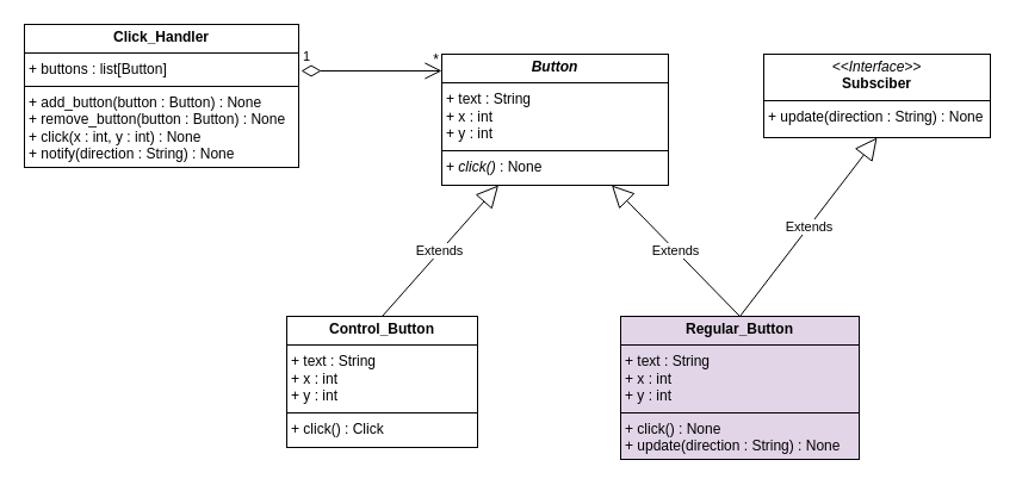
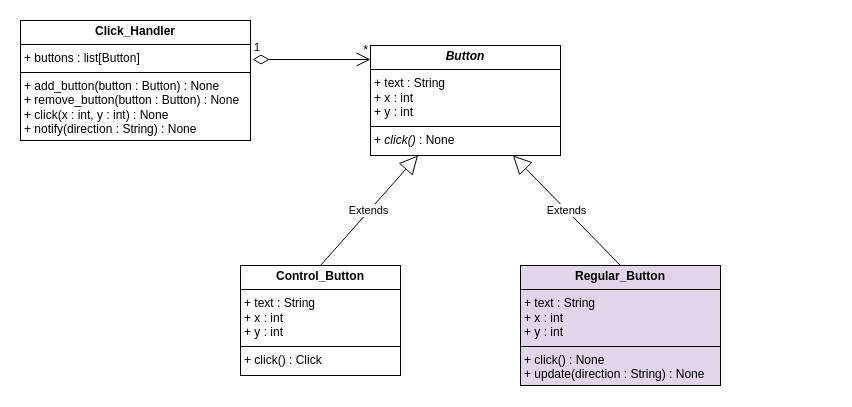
- <mxCell id="4" value="&lt;p style=&quot;margin:0px;margin-top:4px;text-align:center;&quot;&gt;&lt;i&gt;&amp;lt;&amp;lt;Interface&amp;gt;&amp;gt;&lt;/i&gt;&lt;br&gt;&lt;b&gt;Subsciber&lt;/b&gt;&lt;/p&gt;&lt;hr size=&quot;1&quot; style=&quot;border-style:solid;&quot;&gt;&lt;p style=&quot;margin:0px;margin-left:4px;&quot;&gt;+ update(direction : String) : None&lt;/p&gt;" style="verticalAlign=top;align=left;overflow=fill;html=1;whiteSpace=wrap;" vertex="1" parent="1"><mxGeometry x="640" y="45" width="190" height="70" as="geometry" /></mxCell>
- <mxCell id="9" value="Extends" style="endArrow=block;endSize=16;endFill=0;html=1;rounded=0;exitX=0.5;exitY=0;exitDx=0;exitDy=0;entryX=0.5;entryY=1;entryDx=0;entryDy=0;" edge="1" parent="1" source="6" target="4"><mxGeometry width="160" relative="1" as="geometry"><mxPoint x="657" y="245" as="sourcePoint" /><mxPoint x="570" y="165" as="targetPoint" /></mxGeometry></mxCell>
